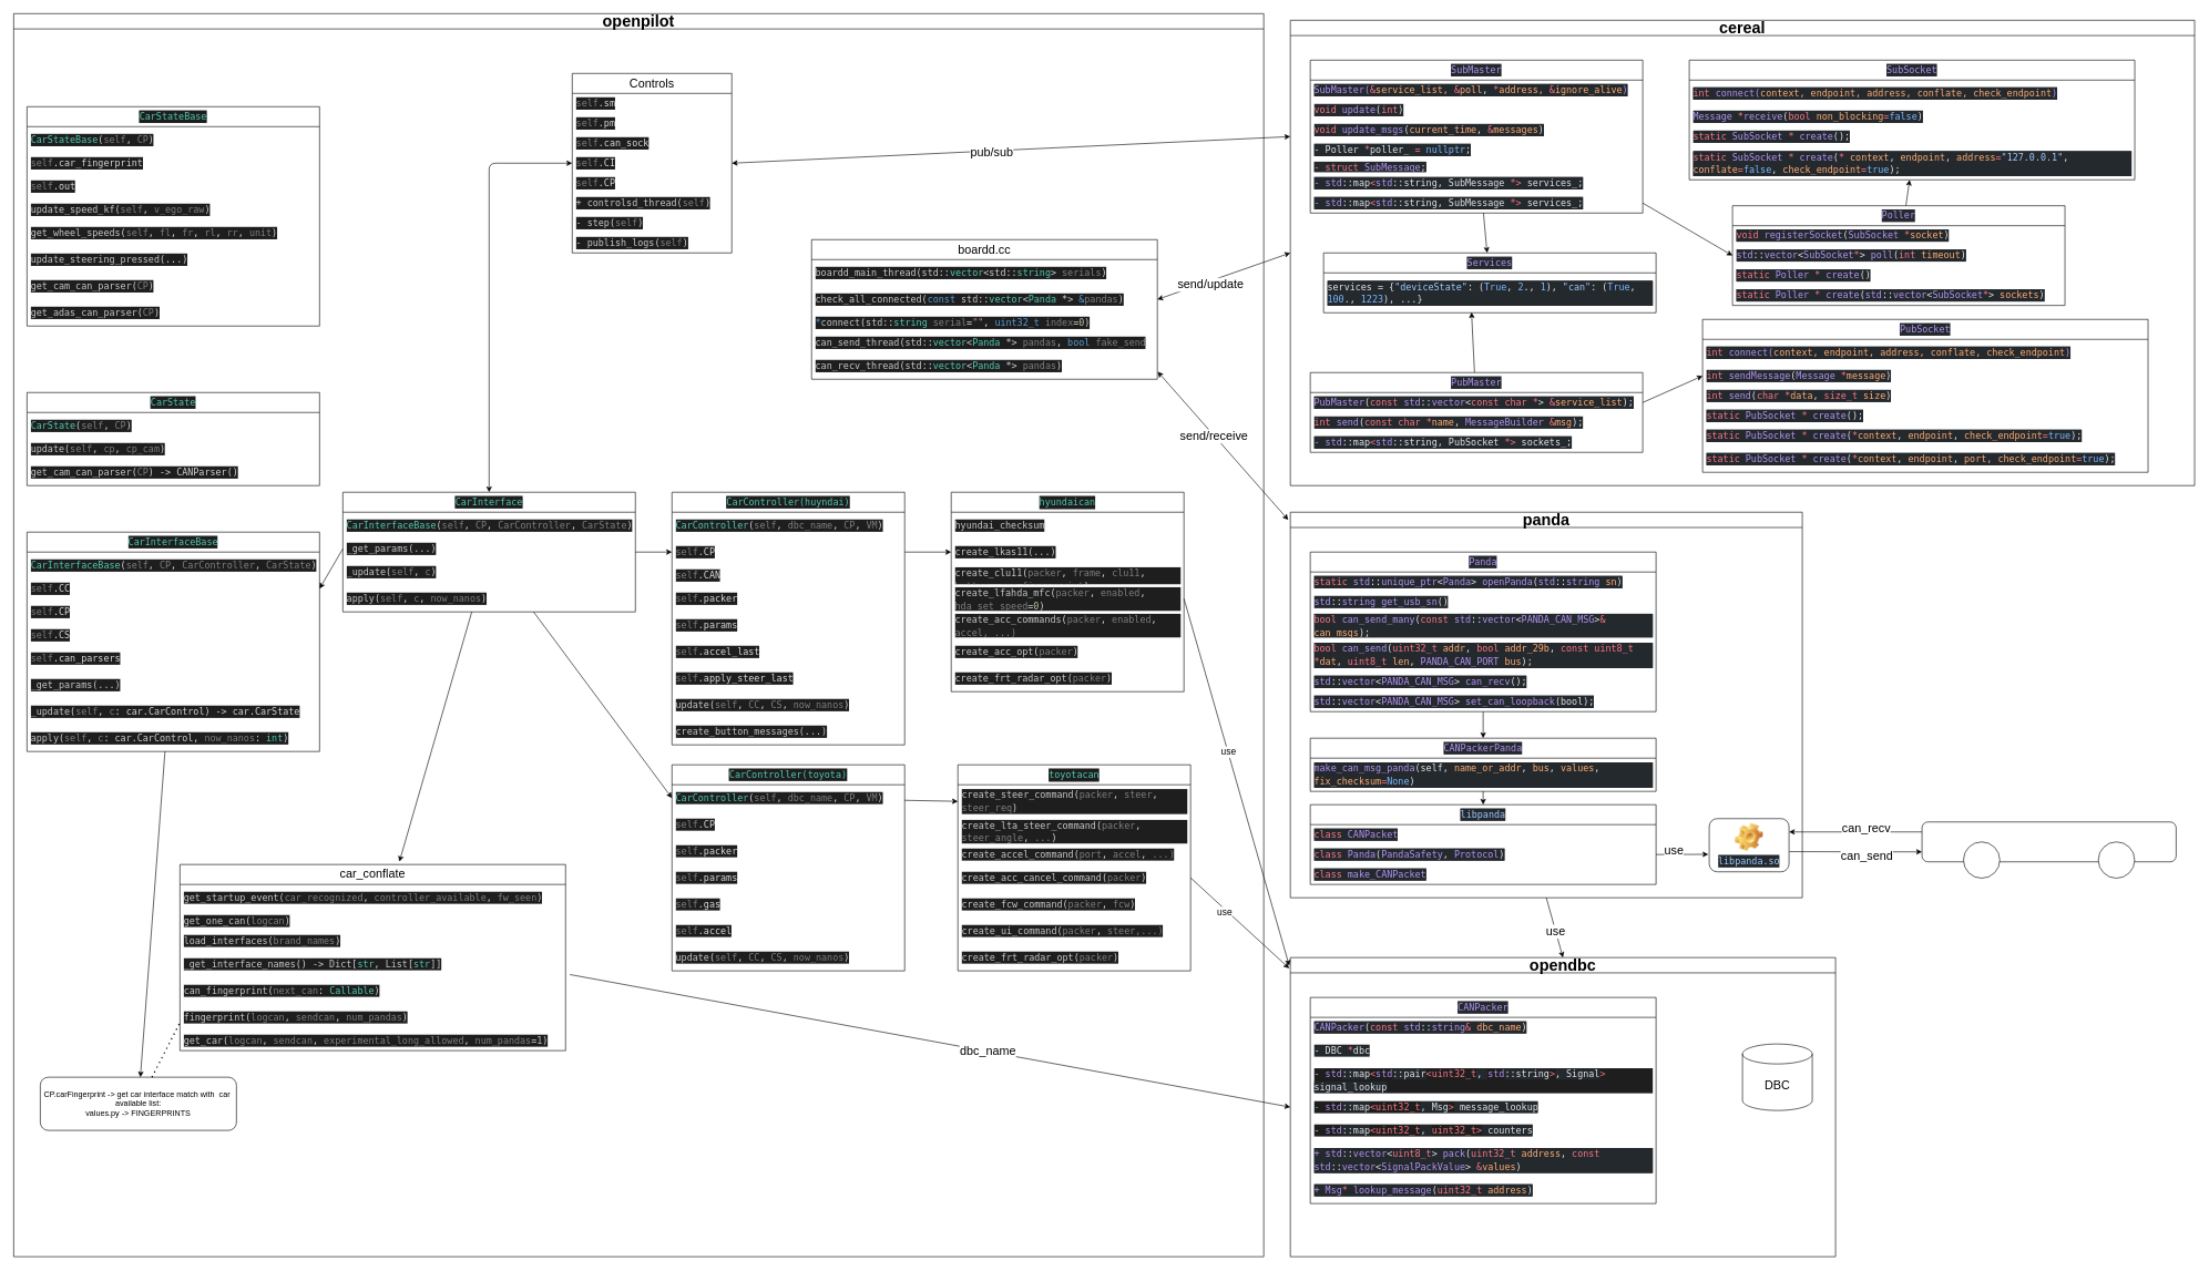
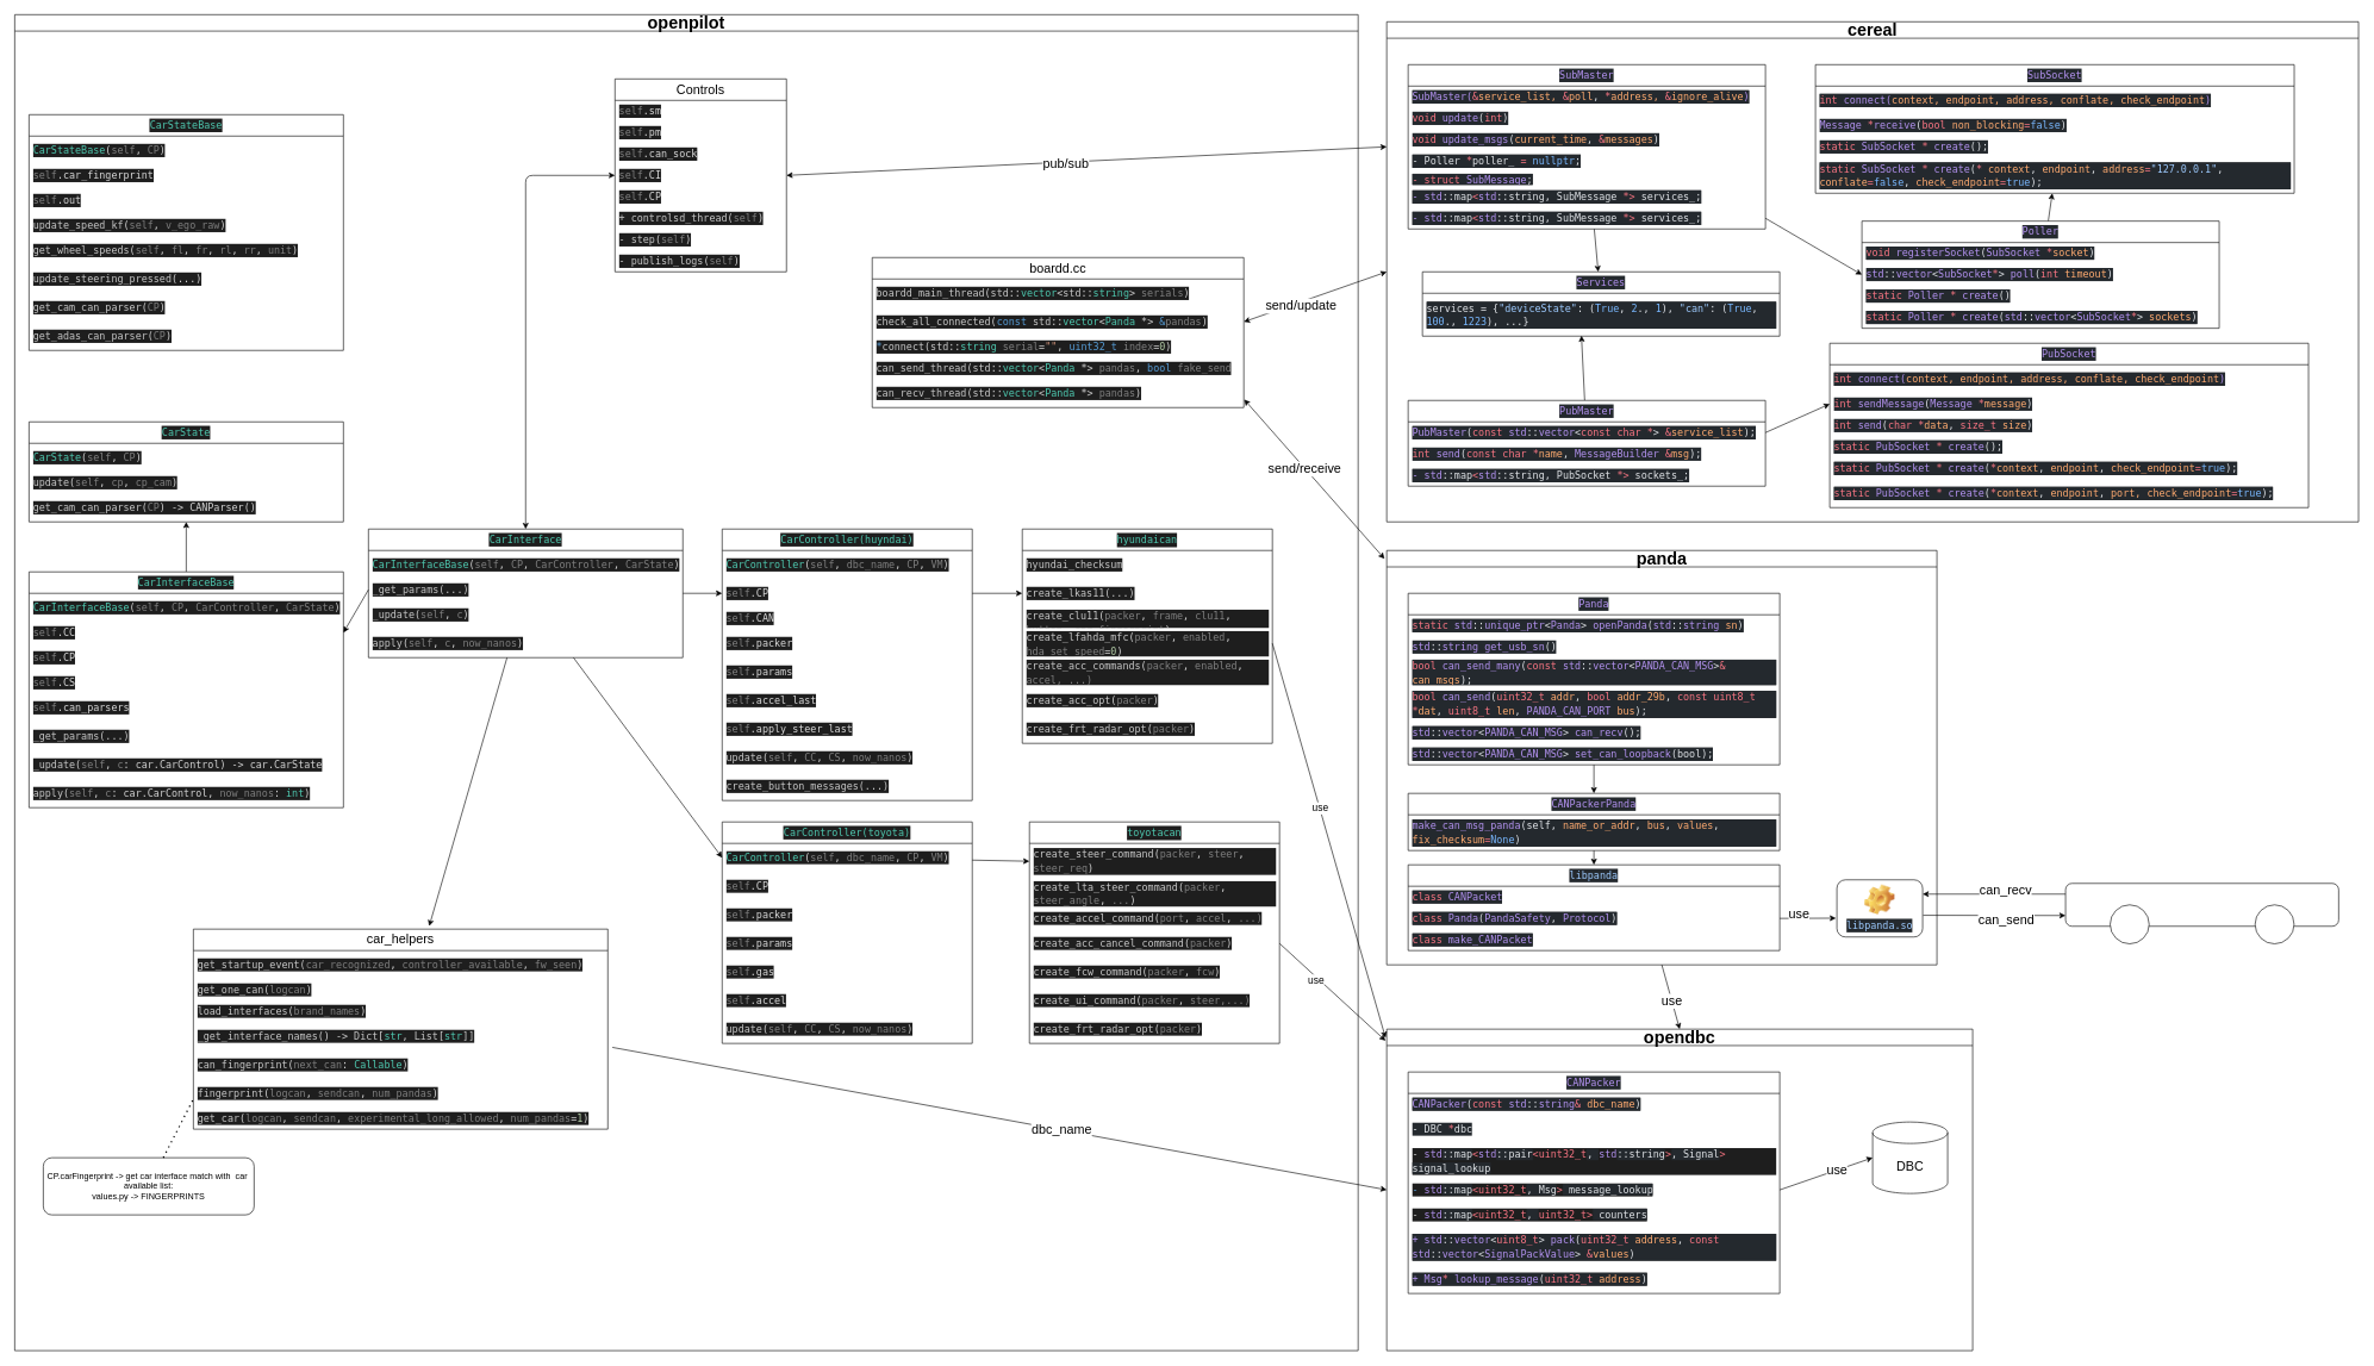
- <mxCell id="12" value="&lt;font style=&quot;font-size: 18px;&quot;&gt;car_conflate&lt;/font&gt;" style="swimlane;fontStyle=0;childLayout=stackLayout;horizontal=1;startSize=30;horizontalStack=0;resizeParent=1;resizeParentMax=0;resizeLast=0;collapsible=1;marginBottom=0;whiteSpace=wrap;html=1;movable=1;resizable=1;rotatable=1;deletable=1;editable=1;connectable=1;" parent="2" vertex="1"><mxGeometry x="250" y="1280" width="580" height="280" as="geometry" /></mxCell>
+ <mxCell id="12" value="&lt;font style=&quot;font-size: 18px;&quot;&gt;car_helpers&lt;/font&gt;" style="swimlane;fontStyle=0;childLayout=stackLayout;horizontal=1;startSize=30;horizontalStack=0;resizeParent=1;resizeParentMax=0;resizeLast=0;collapsible=1;marginBottom=0;whiteSpace=wrap;html=1;movable=1;resizable=1;rotatable=1;deletable=1;editable=1;connectable=1;" parent="2" vertex="1"><mxGeometry x="250" y="1280" width="580" height="280" as="geometry" /></mxCell>
- <mxCell id="26" style="edgeStyle=none;html=1;fontSize=18;" parent="2" source="27" target="95" edge="1"><mxGeometry relative="1" as="geometry" /></mxCell>
+ <mxCell id="26" style="edgeStyle=none;html=1;fontSize=18;" parent="2" source="27" target="74" edge="1"><mxGeometry relative="1" as="geometry" /></mxCell>
+ <mxCell id="165" style="edgeStyle=none;html=1;entryX=0;entryY=0.5;entryDx=0;entryDy=0;entryPerimeter=0;fontSize=18;exitX=1;exitY=0.5;exitDx=0;exitDy=0;" parent="155" source="160" target="164" edge="1"><mxGeometry relative="1" as="geometry" /></mxCell>
+ <mxCell id="166" value="use" style="edgeLabel;html=1;align=center;verticalAlign=middle;resizable=0;points=[];fontSize=18;" parent="165" vertex="1" connectable="0"><mxGeometry x="0.237" y="1" relative="1" as="geometry"><mxPoint as="offset" /></mxGeometry></mxCell>
